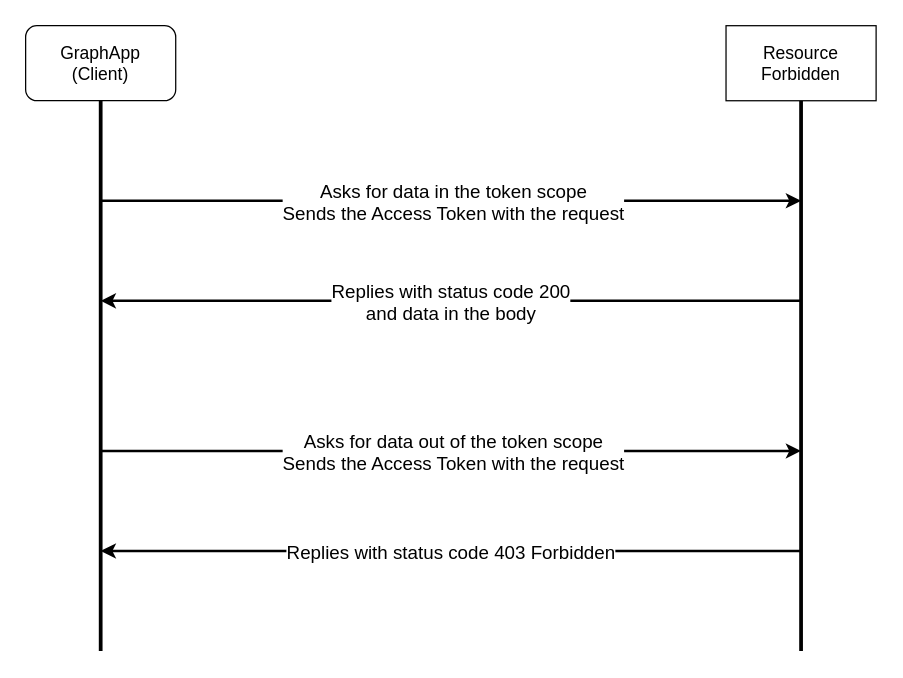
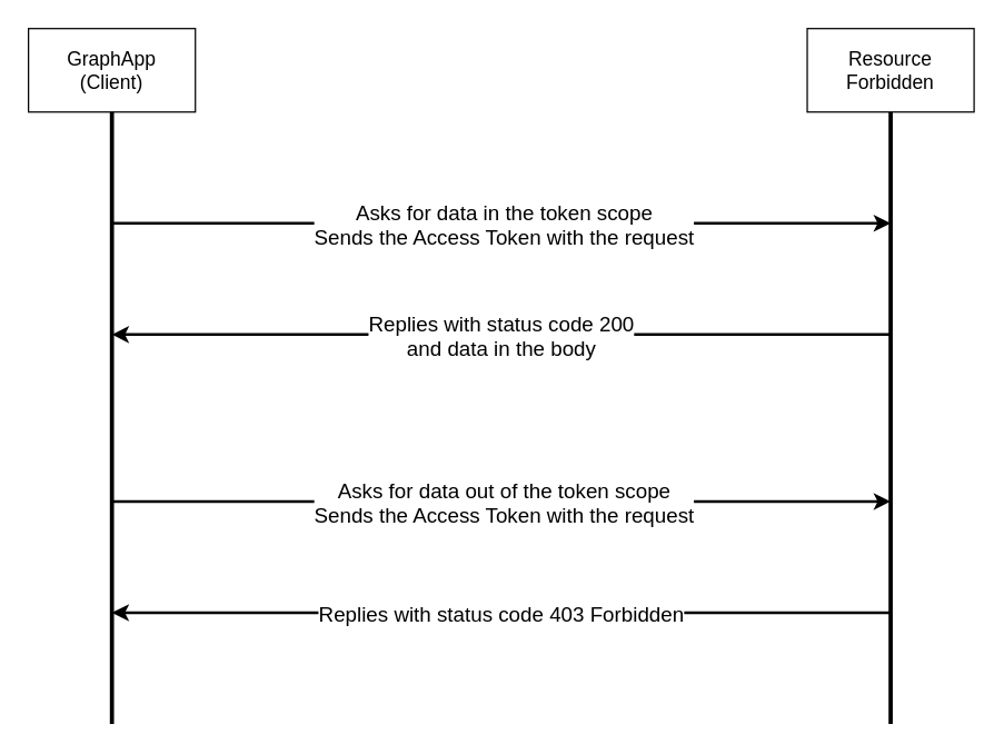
- <mxCell id="3" value="&lt;div style=&quot;font-size: 14px;&quot;&gt;GraphApp&lt;/div&gt;(Client)" style="whiteSpace=wrap;html=1;fontSize=14;rounded=1;" vertex="1" parent="1"><mxGeometry x="20" y="20" width="120" height="60" as="geometry" /></mxCell>
+ <mxCell id="3" value="&lt;div style=&quot;font-size: 14px;&quot;&gt;GraphApp&lt;/div&gt;(Client)" style="rounded=0;whiteSpace=wrap;html=1;fontSize=14;" vertex="1" parent="1"><mxGeometry x="20" y="20" width="120" height="60" as="geometry" /></mxCell>
